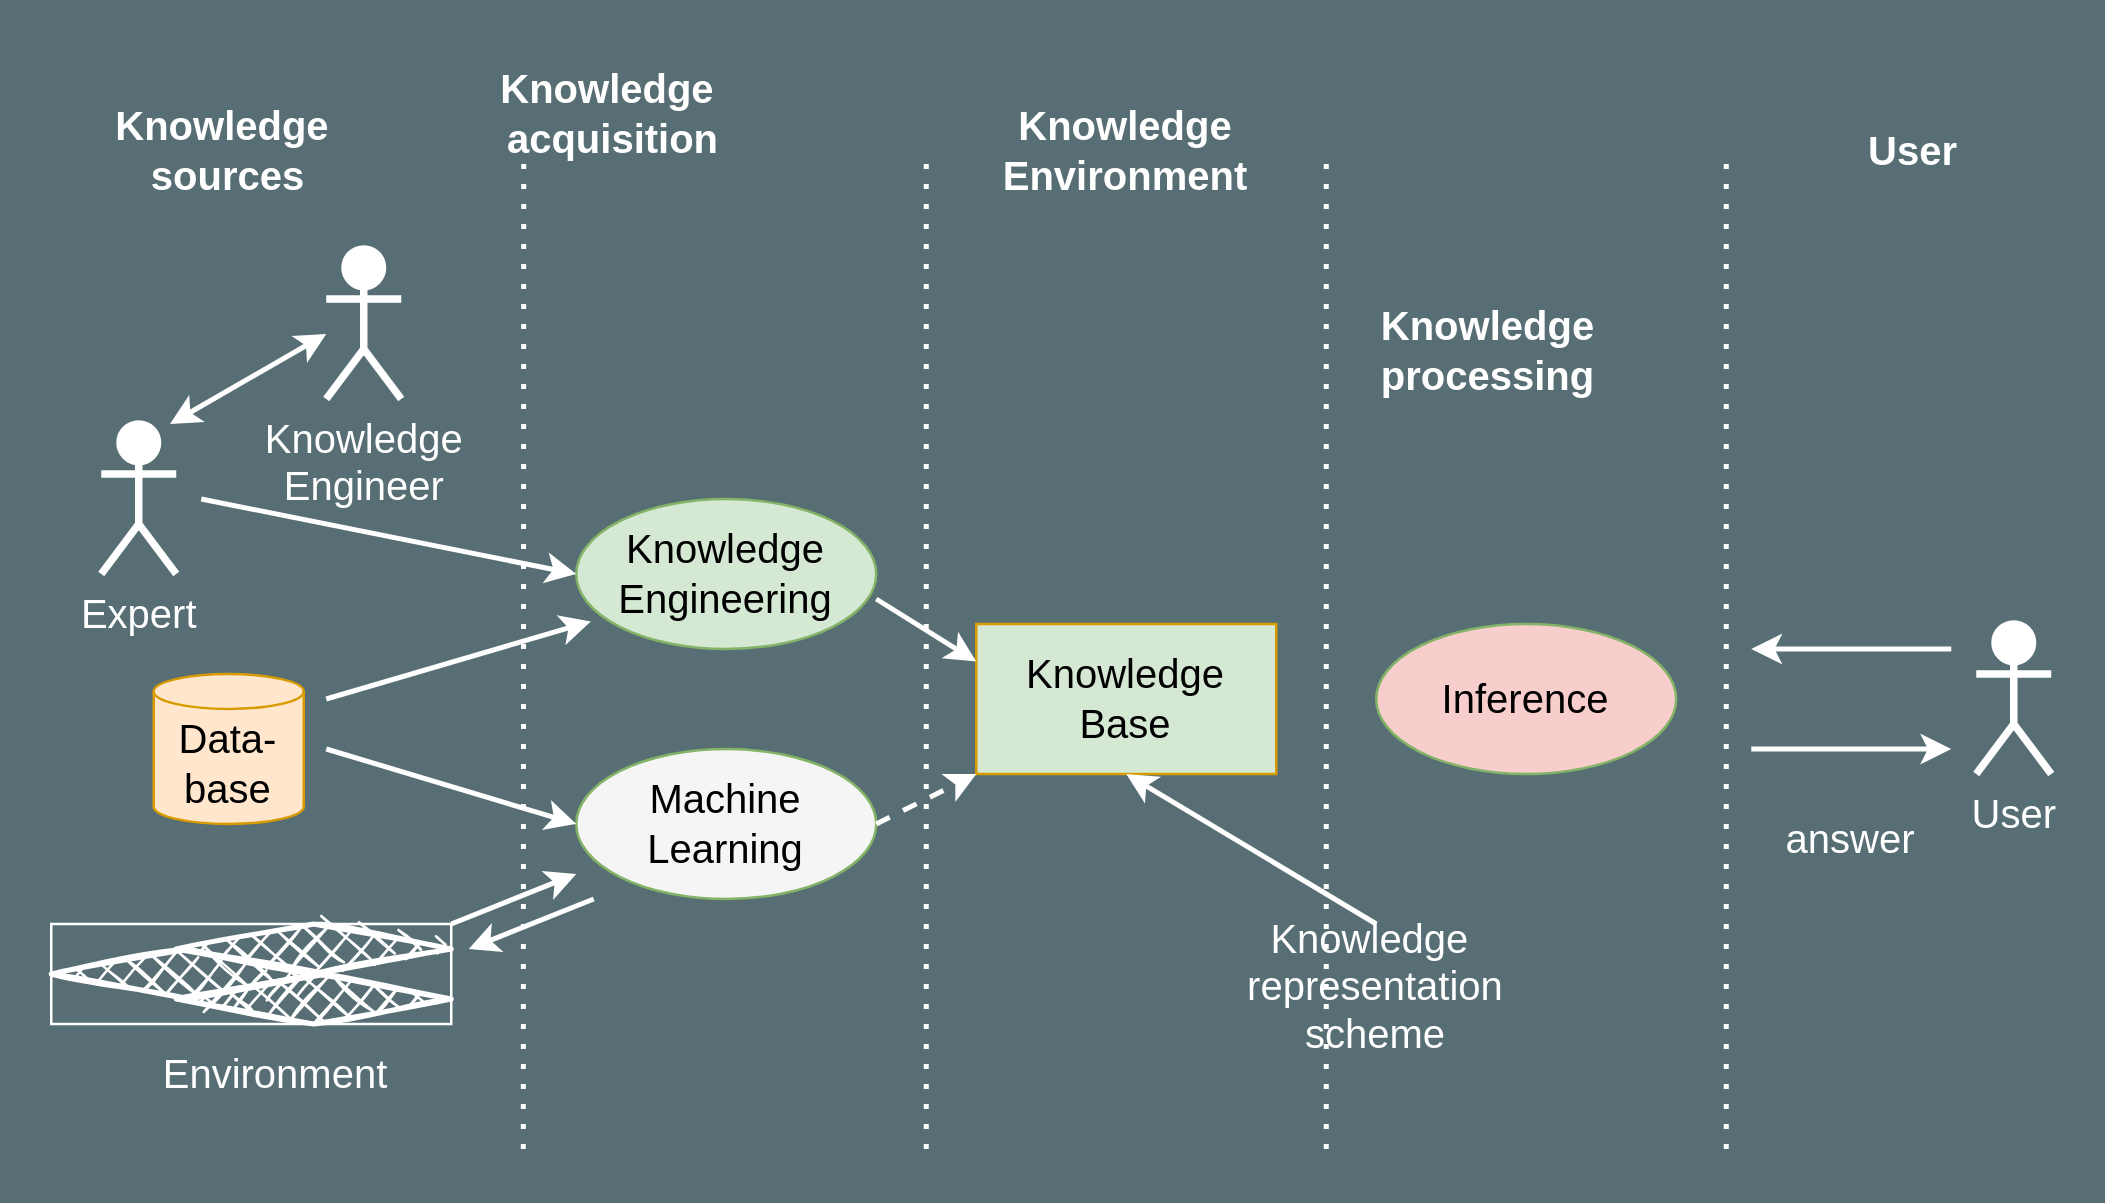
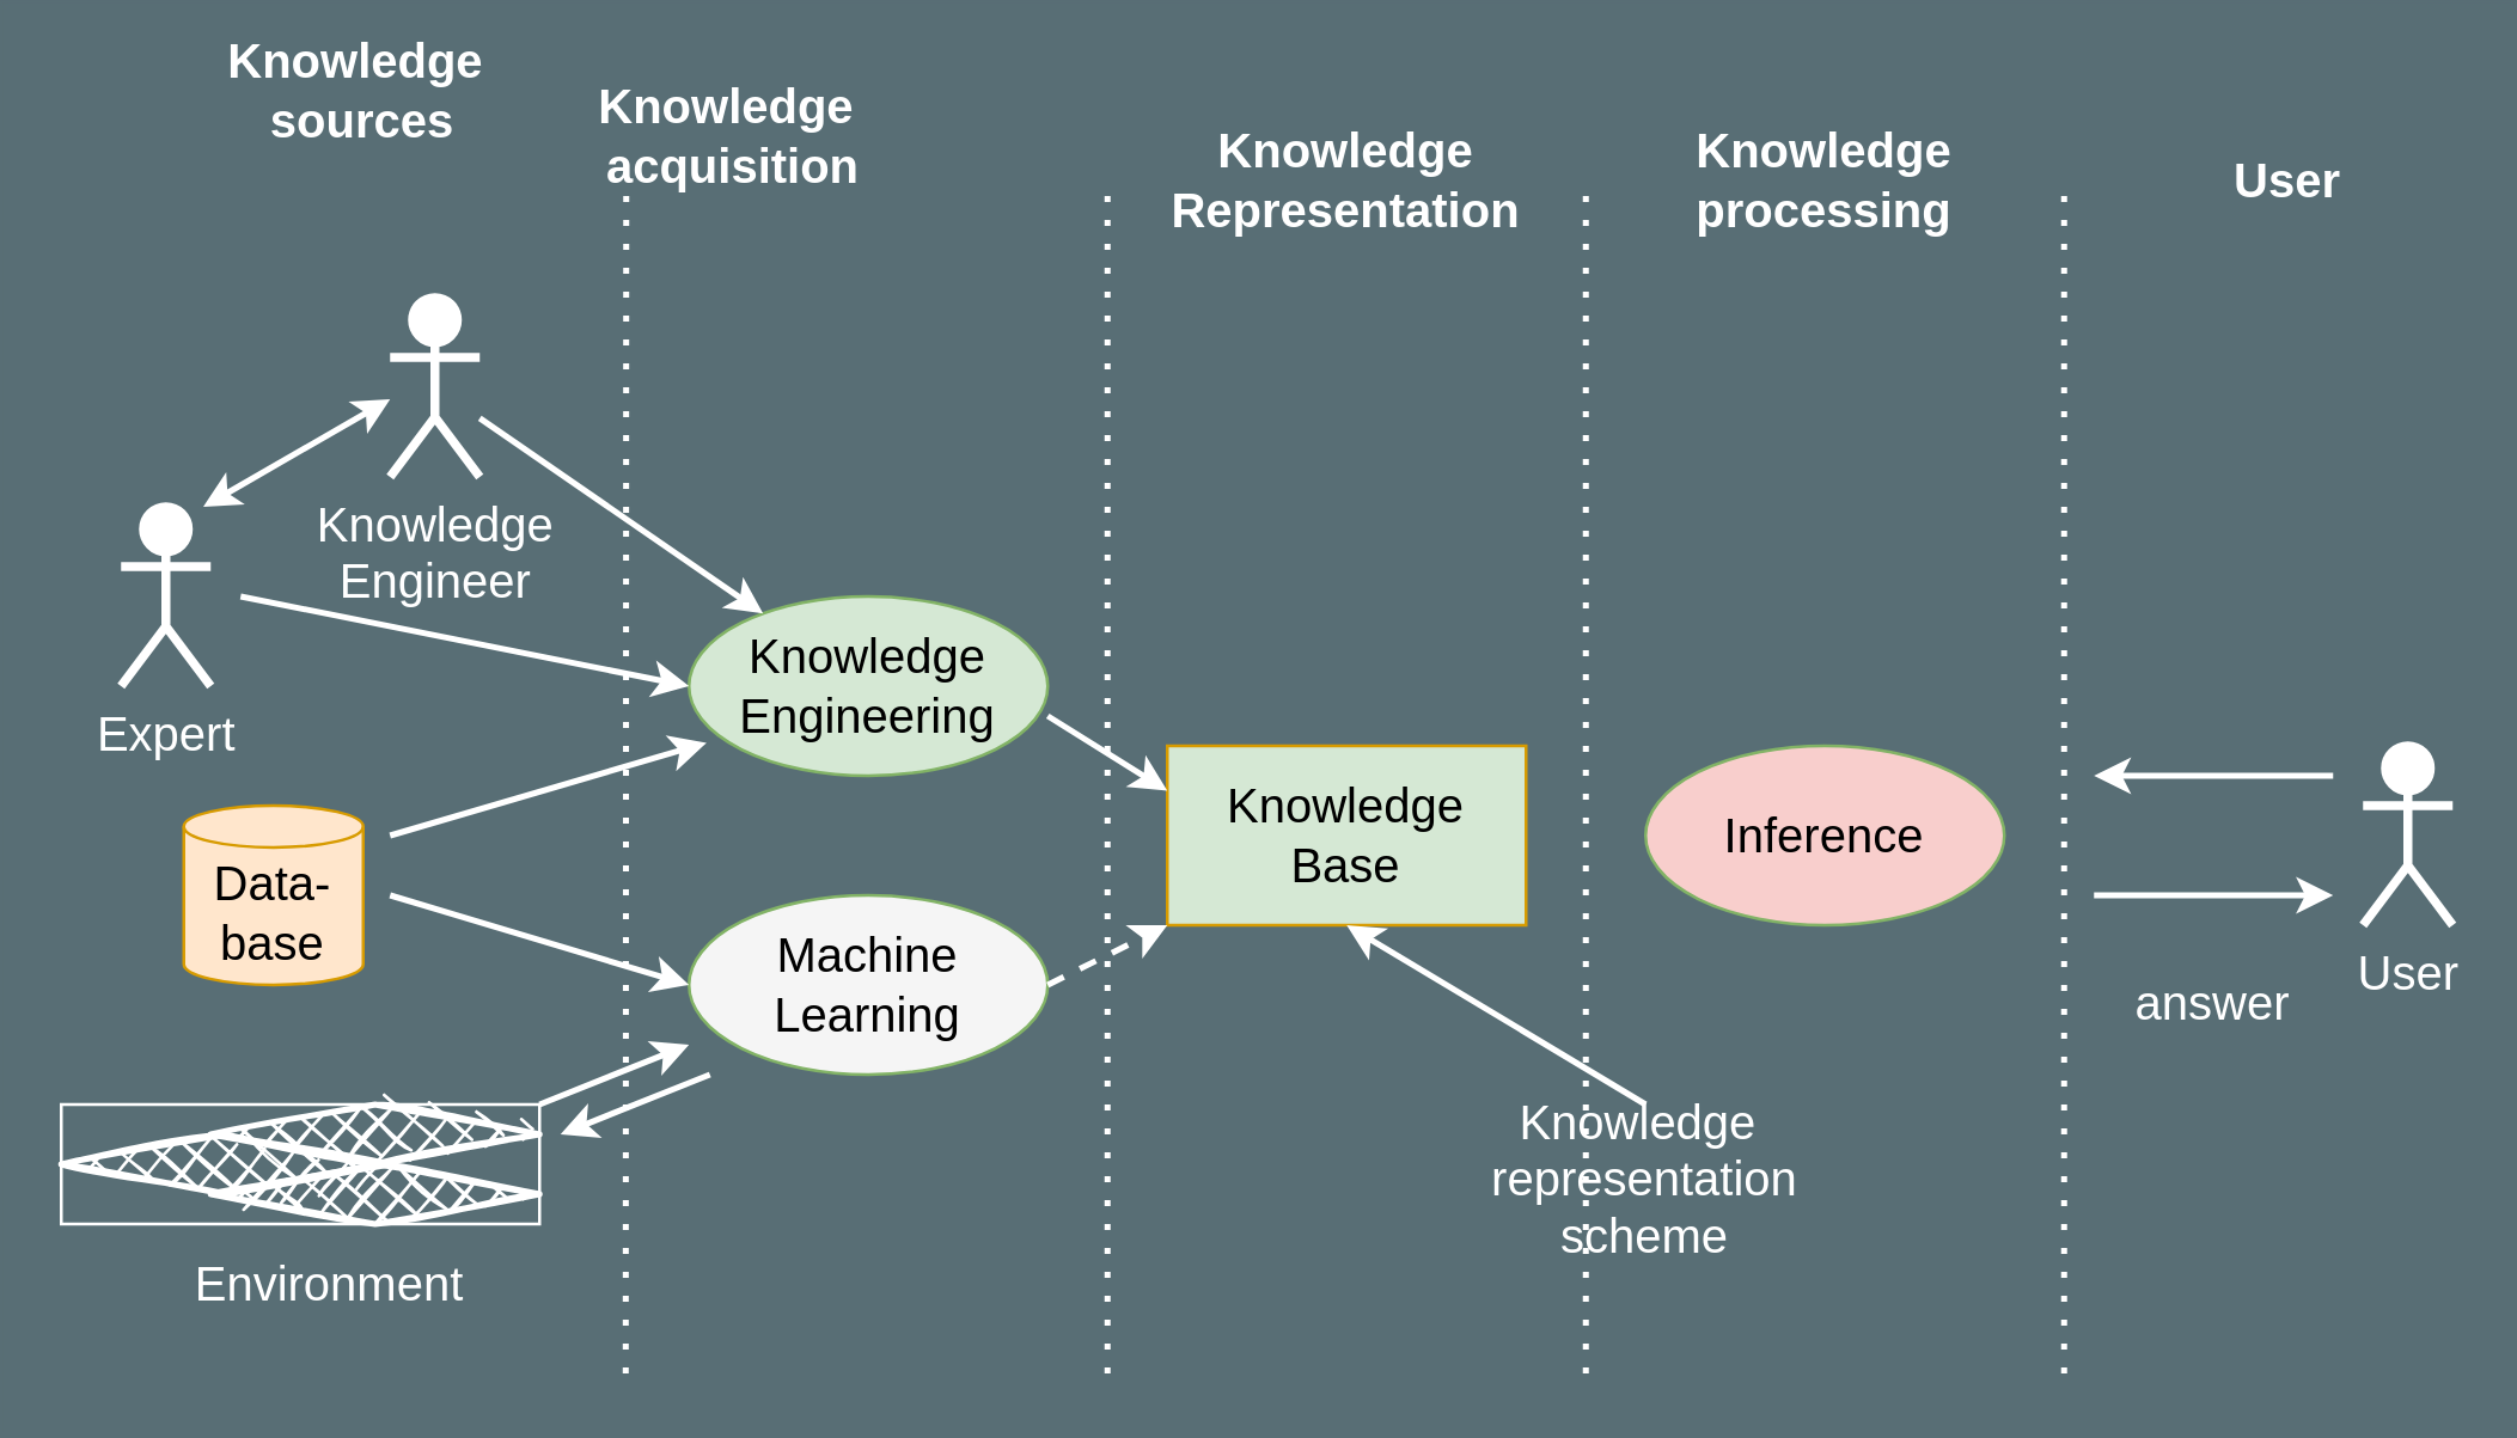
- <mxCell id="32" value="Knowledge&amp;nbsp;&lt;br style=&quot;font-size: 16px;&quot;&gt;sources" style="text;html=1;align=center;verticalAlign=middle;whiteSpace=wrap;rounded=0;strokeWidth=1;fontStyle=1;fontColor=#FFFFFF;fontSize=16;" parent="1" vertex="1"><mxGeometry x="36" y="35" width="110" height="50" as="geometry" /></mxCell>
+ <mxCell id="32" value="Knowledge&amp;nbsp;&lt;br style=&quot;font-size: 16px;&quot;&gt;sources" style="text;html=1;align=center;verticalAlign=middle;whiteSpace=wrap;rounded=0;strokeWidth=1;fontStyle=1;fontColor=#FFFFFF;fontSize=16;" parent="1" vertex="1"><mxGeometry x="66" y="5" width="110" height="50" as="geometry" /></mxCell>
- <mxCell id="34" value="Knowledge&lt;br&gt;Environment" style="text;html=1;align=center;verticalAlign=middle;whiteSpace=wrap;rounded=0;strokeWidth=1;fontStyle=1;fontColor=#FFFFFF;fontSize=16;" parent="1" vertex="1"><mxGeometry x="395" y="35" width="110" height="50" as="geometry" /></mxCell>
+ <mxCell id="34" value="Knowledge&lt;br&gt;Representation" style="text;html=1;align=center;verticalAlign=middle;whiteSpace=wrap;rounded=0;strokeWidth=1;fontStyle=1;fontColor=#FFFFFF;fontSize=16;" parent="1" vertex="1"><mxGeometry x="395" y="35" width="110" height="50" as="geometry" /></mxCell>
- <mxCell id="35" value="Knowledge&lt;br style=&quot;font-size: 16px;&quot;&gt;processing" style="text;html=1;align=center;verticalAlign=middle;whiteSpace=wrap;rounded=0;strokeWidth=1;fontStyle=1;fontColor=#FFFFFF;fontSize=16;" parent="1" vertex="1"><mxGeometry x="540" y="115" width="110" height="50" as="geometry" /></mxCell>
+ <mxCell id="35" value="Knowledge&lt;br style=&quot;font-size: 16px;&quot;&gt;processing" style="text;html=1;align=center;verticalAlign=middle;whiteSpace=wrap;rounded=0;strokeWidth=1;fontStyle=1;fontColor=#FFFFFF;fontSize=16;" parent="1" vertex="1"><mxGeometry x="555" y="35" width="110" height="50" as="geometry" /></mxCell>
+ <mxCell id="25" value="" style="endArrow=classic;html=1;rounded=0;strokeWidth=2;fontColor=#FFFFFF;strokeColor=#FFFFFF;" parent="1" source="4" target="5" edge="1"><mxGeometry width="50" height="50" relative="1" as="geometry"><mxPoint x="410" y="249" as="sourcePoint" /><mxPoint x="460" y="199" as="targetPoint" /></mxGeometry></mxCell>
